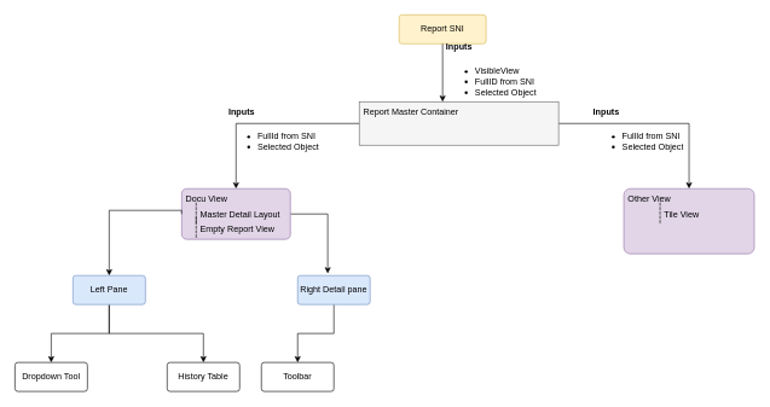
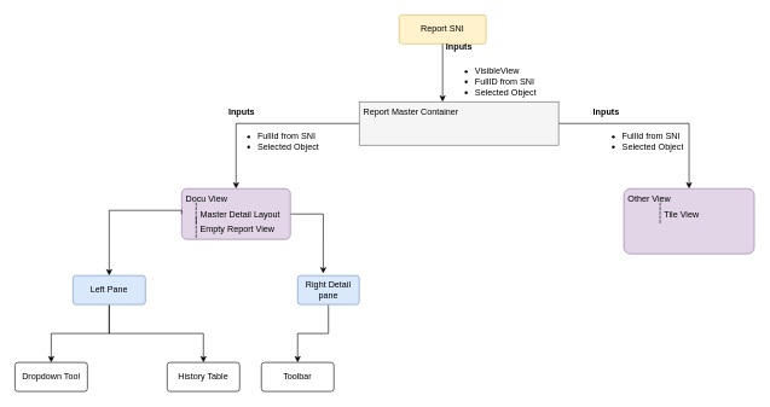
- <mxCell id="17" value="Right Detail pane" style="rounded=1;arcSize=10;whiteSpace=wrap;html=1;align=center;fillColor=#dae8fc;strokeColor=#6c8ebf;" parent="1" vertex="1"><mxGeometry x="410" y="380" width="100" height="40" as="geometry" /></mxCell>
+ <mxCell id="17" value="Right Detail pane" style="rounded=1;arcSize=10;whiteSpace=wrap;html=1;align=center;fillColor=#dae8fc;strokeColor=#6c8ebf;" parent="1" vertex="1"><mxGeometry x="410" y="380" width="85" height="40" as="geometry" /></mxCell>
